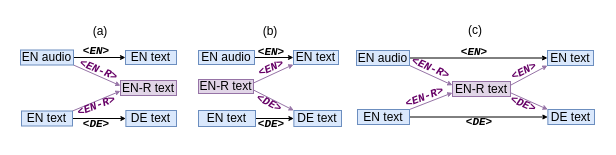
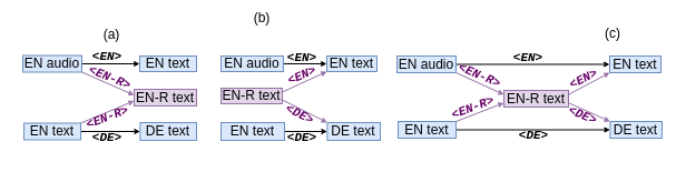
- <mxCell id="47" value="(c)" style="text;html=1;strokeColor=none;fillColor=none;align=center;verticalAlign=middle;whiteSpace=wrap;rounded=0;" parent="1" vertex="1"><mxGeometry x="455" y="20" width="40" height="20" as="geometry" /></mxCell>
+ <mxCell id="47" value="(c)" style="text;html=1;strokeColor=none;fillColor=none;align=center;verticalAlign=middle;whiteSpace=wrap;rounded=0;" parent="1" vertex="1"><mxGeometry x="530" y="20" width="40" height="20" as="geometry" /></mxCell>
- <mxCell id="46" value="(b)" style="text;html=1;strokeColor=none;fillColor=none;align=center;verticalAlign=middle;whiteSpace=wrap;rounded=0;" parent="1" vertex="1"><mxGeometry x="250" y="21" width="40" height="20" as="geometry" /></mxCell>
+ <mxCell id="46" value="(b)" style="text;html=1;strokeColor=none;fillColor=none;align=center;verticalAlign=middle;whiteSpace=wrap;rounded=0;" parent="1" vertex="1"><mxGeometry x="215" y="6" width="40" height="20" as="geometry" /></mxCell>
